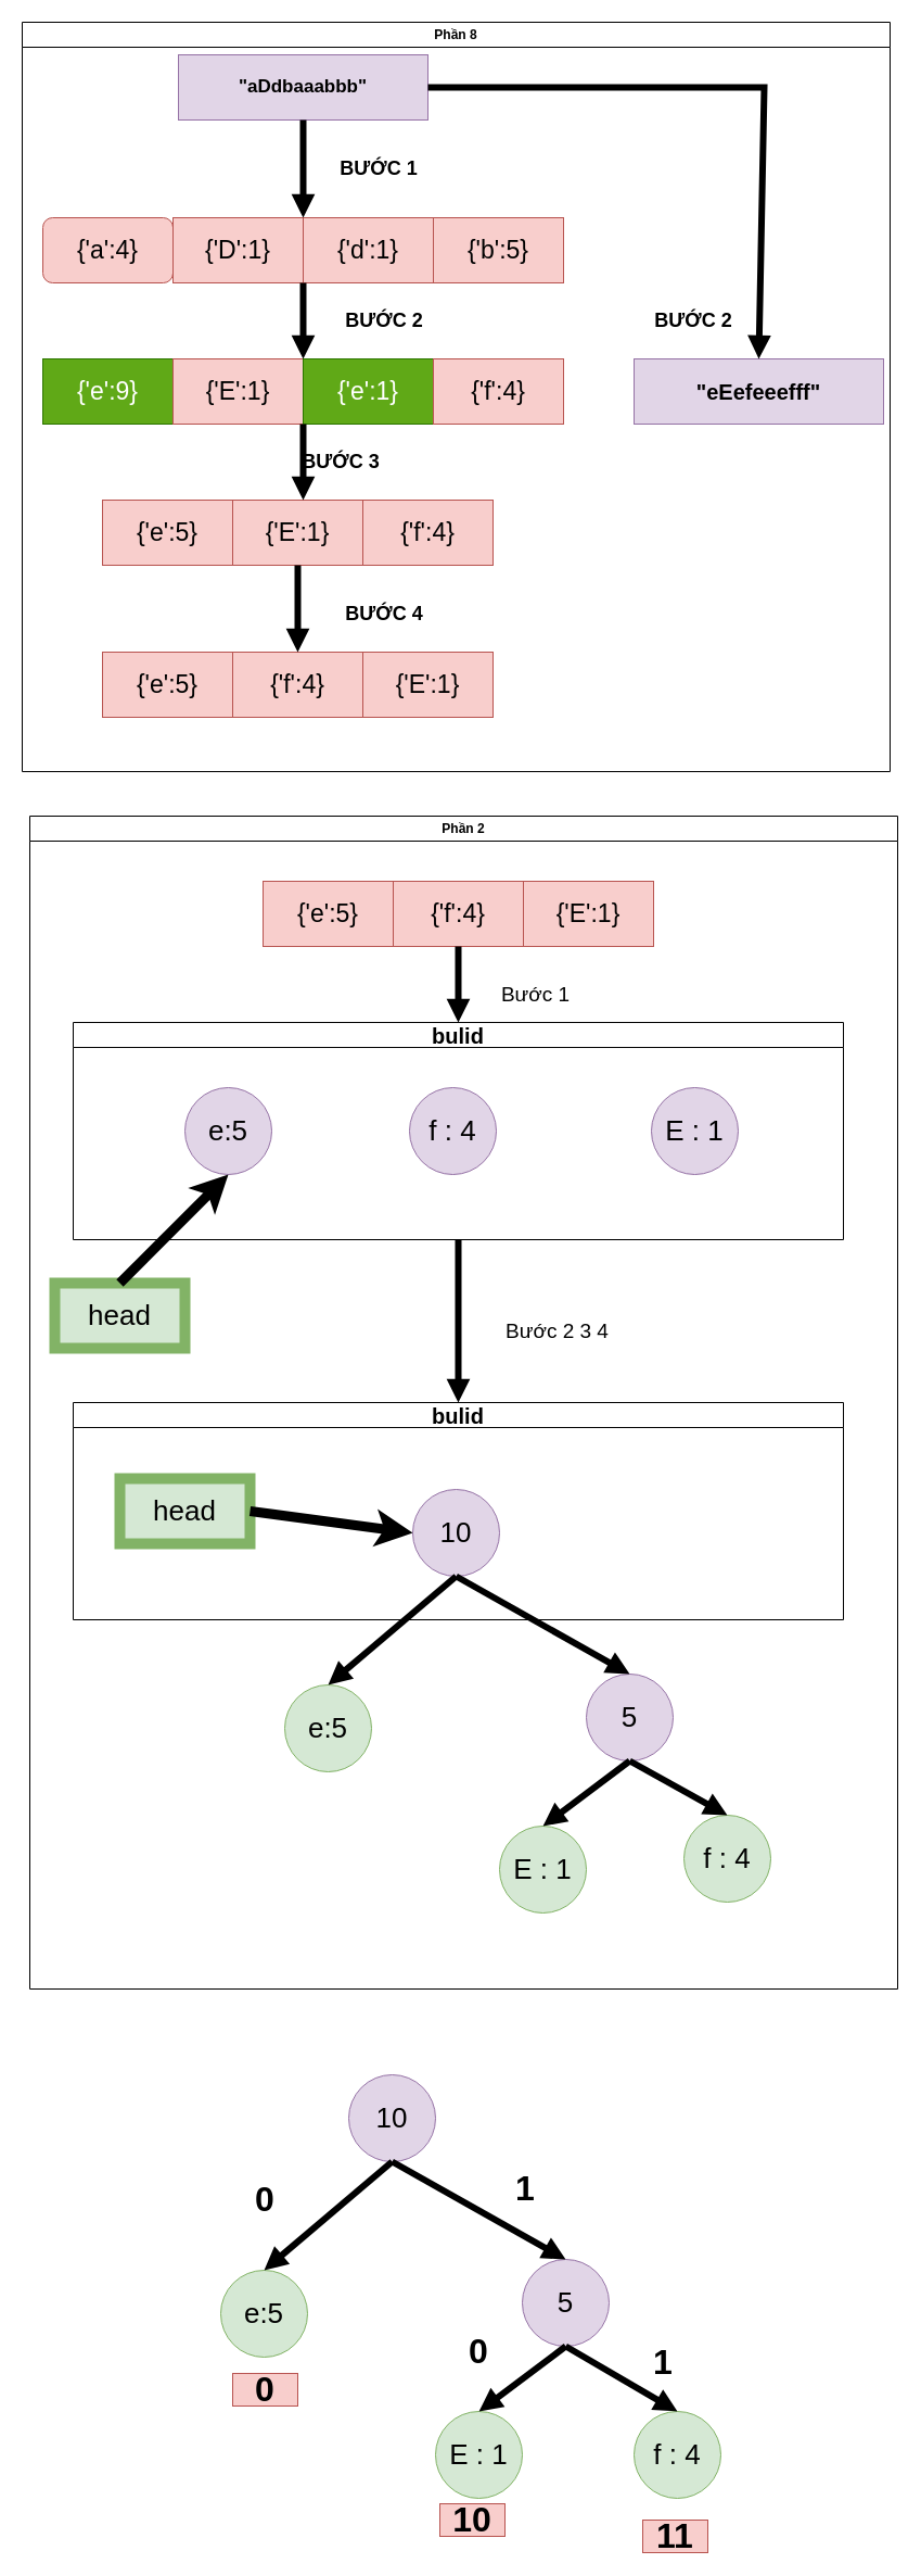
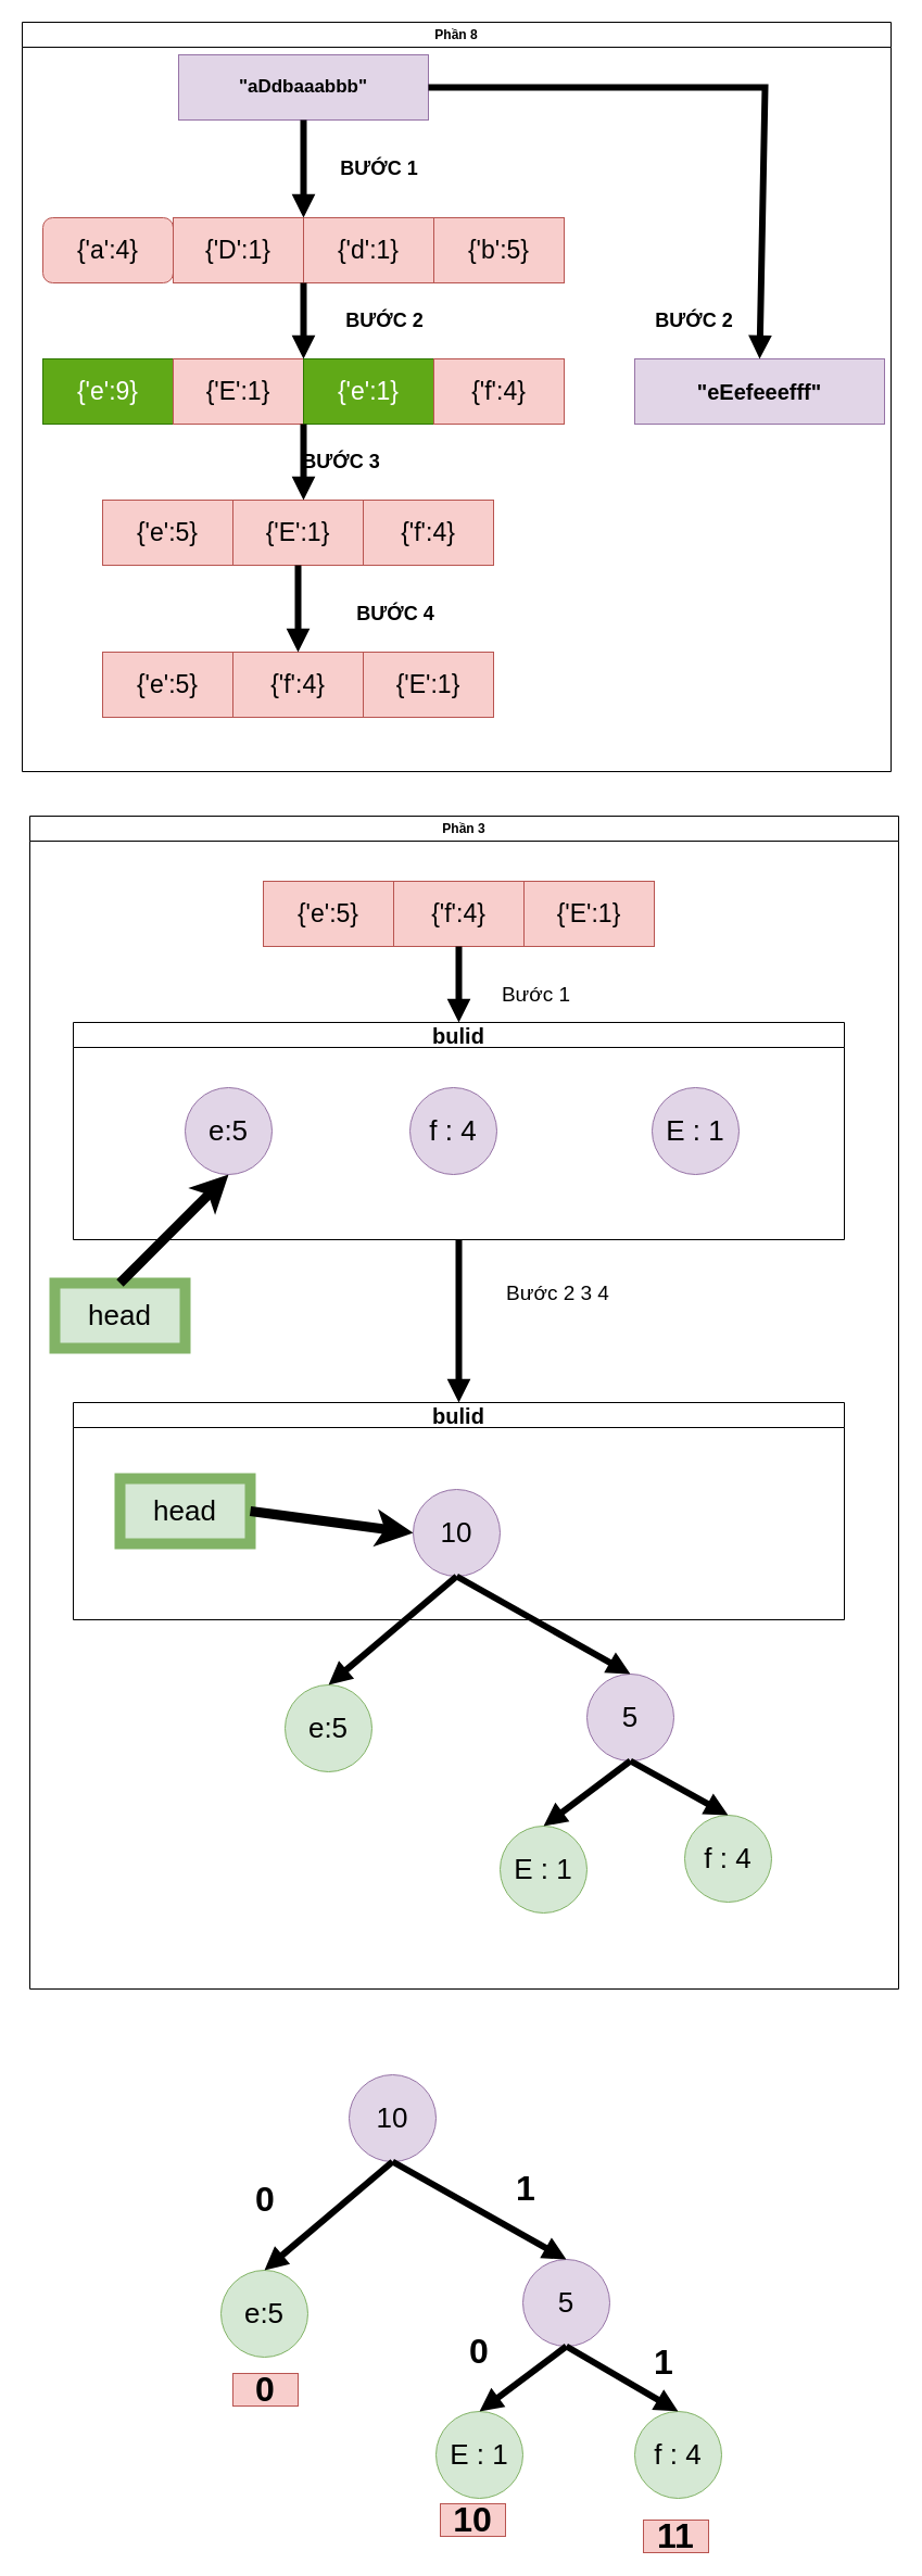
- <mxCell id="26" value="&lt;font style=&quot;font-size: 18px;&quot;&gt;&lt;b&gt;BƯỚC 4&lt;/b&gt;&lt;/font&gt;" style="text;html=1;strokeColor=none;fillColor=none;align=center;verticalAlign=middle;whiteSpace=wrap;rounded=0;" vertex="1" parent="1"><mxGeometry x="309" y="550" width="90" height="30" as="geometry" /></mxCell>
+ <mxCell id="26" value="&lt;font style=&quot;font-size: 18px;&quot;&gt;&lt;b&gt;BƯỚC 4&lt;/b&gt;&lt;/font&gt;" style="text;html=1;strokeColor=none;fillColor=none;align=center;verticalAlign=middle;whiteSpace=wrap;rounded=0;" vertex="1" parent="1"><mxGeometry x="319" y="550" width="90" height="30" as="geometry" /></mxCell>
- <mxCell id="29" value="Phần 2" style="swimlane;whiteSpace=wrap;html=1;" vertex="1" parent="1"><mxGeometry x="27" y="751" width="800" height="1080" as="geometry" /></mxCell>
+ <mxCell id="29" value="Phần 3" style="swimlane;whiteSpace=wrap;html=1;" vertex="1" parent="1"><mxGeometry x="27" y="751" width="800" height="1080" as="geometry" /></mxCell>
- <mxCell id="54" value="&lt;font style=&quot;font-size: 19px;&quot;&gt;Bước 2 3 4&lt;/font&gt;" style="text;html=1;strokeColor=none;fillColor=none;align=center;verticalAlign=middle;whiteSpace=wrap;rounded=0;" vertex="1" parent="29"><mxGeometry x="433" y="460" width="107" height="30" as="geometry" /></mxCell>
+ <mxCell id="54" value="&lt;font style=&quot;font-size: 19px;&quot;&gt;Bước 2 3 4&lt;/font&gt;" style="text;html=1;strokeColor=none;fillColor=none;align=center;verticalAlign=middle;whiteSpace=wrap;rounded=0;" vertex="1" parent="29"><mxGeometry x="433" y="425" width="107" height="30" as="geometry" /></mxCell>
